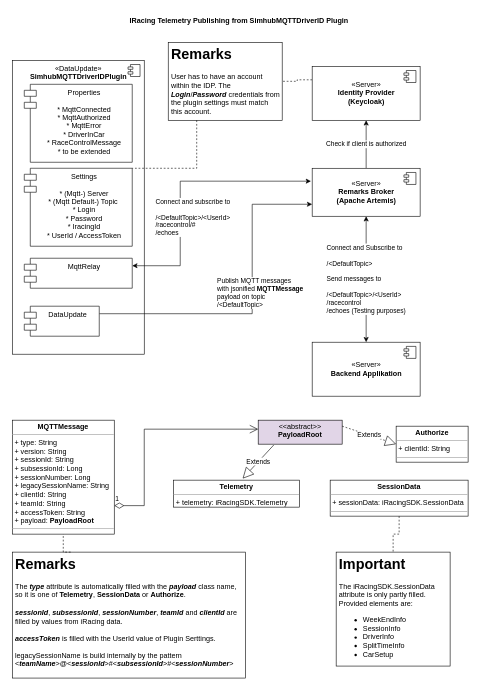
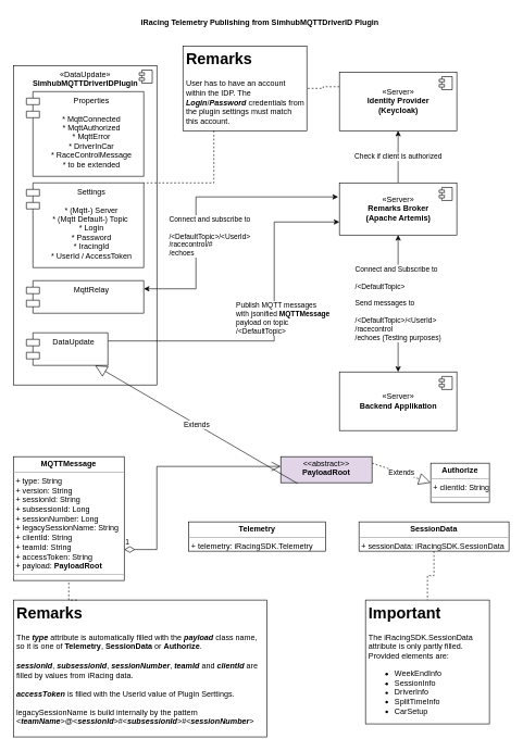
- <mxCell id="30" value="&lt;p style=&quot;margin: 0px ; margin-top: 4px ; text-align: center&quot;&gt;&lt;b&gt;Authorize&lt;/b&gt;&lt;/p&gt;&lt;hr size=&quot;1&quot;&gt;&lt;p style=&quot;margin: 0px ; margin-left: 4px&quot;&gt;+ clientId: String&lt;/p&gt;&lt;hr size=&quot;1&quot;&gt;&lt;p style=&quot;margin: 0px ; margin-left: 4px&quot;&gt;&lt;/p&gt;" style="verticalAlign=top;align=left;overflow=fill;fontSize=12;fontFamily=Helvetica;html=1;" vertex="1" parent="1"><mxGeometry x="660" y="710" width="120" height="60" as="geometry" /></mxCell>
+ <mxCell id="30" value="&lt;p style=&quot;margin: 0px ; margin-top: 4px ; text-align: center&quot;&gt;&lt;b&gt;Authorize&lt;/b&gt;&lt;/p&gt;&lt;hr size=&quot;1&quot;&gt;&lt;p style=&quot;margin: 0px ; margin-left: 4px&quot;&gt;+ clientId: String&lt;/p&gt;&lt;hr size=&quot;1&quot;&gt;&lt;p style=&quot;margin: 0px ; margin-left: 4px&quot;&gt;&lt;/p&gt;" style="verticalAlign=top;align=left;overflow=fill;fontSize=12;fontFamily=Helvetica;html=1;" vertex="1" parent="1"><mxGeometry x="660" y="710" width="90" height="60" as="geometry" /></mxCell>
- <mxCell id="26" value="Extends" style="endArrow=block;endSize=16;endFill=0;html=1;rounded=0;exitX=0.186;exitY=1.033;exitDx=0;exitDy=0;exitPerimeter=0;entryX=0.548;entryY=-0.057;entryDx=0;entryDy=0;entryPerimeter=0;" edge="1" parent="1" source="23" target="24"><mxGeometry width="160" relative="1" as="geometry"><mxPoint x="310" y="660" as="sourcePoint" /><mxPoint x="470" y="770" as="targetPoint" /></mxGeometry></mxCell>
+ <mxCell id="26" value="Extends" style="endArrow=block;endSize=16;endFill=0;html=1;rounded=0;exitX=0.186;exitY=1.033;exitDx=0;exitDy=0;exitPerimeter=0;" edge="1" parent="1" source="23" target="7"><mxGeometry width="160" relative="1" as="geometry"><mxPoint x="310" y="660" as="sourcePoint" /><mxPoint x="470" y="770" as="targetPoint" /></mxGeometry></mxCell>
- <mxCell id="28" value="&lt;p style=&quot;margin: 0px ; margin-top: 4px ; text-align: center&quot;&gt;&lt;b&gt;SessionData&lt;/b&gt;&lt;/p&gt;&lt;hr size=&quot;1&quot;&gt;&lt;p style=&quot;margin: 0px ; margin-left: 4px&quot;&gt;+ sessionData: iRacingSDK.SessionData&lt;/p&gt;&lt;hr size=&quot;1&quot;&gt;&lt;p style=&quot;margin: 0px ; margin-left: 4px&quot;&gt;&lt;/p&gt;" style="verticalAlign=top;align=left;overflow=fill;fontSize=12;fontFamily=Helvetica;html=1;" vertex="1" parent="1"><mxGeometry x="550" y="800" width="230" height="60" as="geometry" /></mxCell>
+ <mxCell id="28" value="&lt;p style=&quot;margin: 0px ; margin-top: 4px ; text-align: center&quot;&gt;&lt;b&gt;SessionData&lt;/b&gt;&lt;/p&gt;&lt;hr size=&quot;1&quot;&gt;&lt;p style=&quot;margin: 0px ; margin-left: 4px&quot;&gt;+ sessionData: iRacingSDK.SessionData&lt;/p&gt;&lt;hr size=&quot;1&quot;&gt;&lt;p style=&quot;margin: 0px ; margin-left: 4px&quot;&gt;&lt;/p&gt;" style="verticalAlign=top;align=left;overflow=fill;fontSize=12;fontFamily=Helvetica;html=1;" vertex="1" parent="1"><mxGeometry x="550" y="800" width="230" height="45" as="geometry" /></mxCell>
